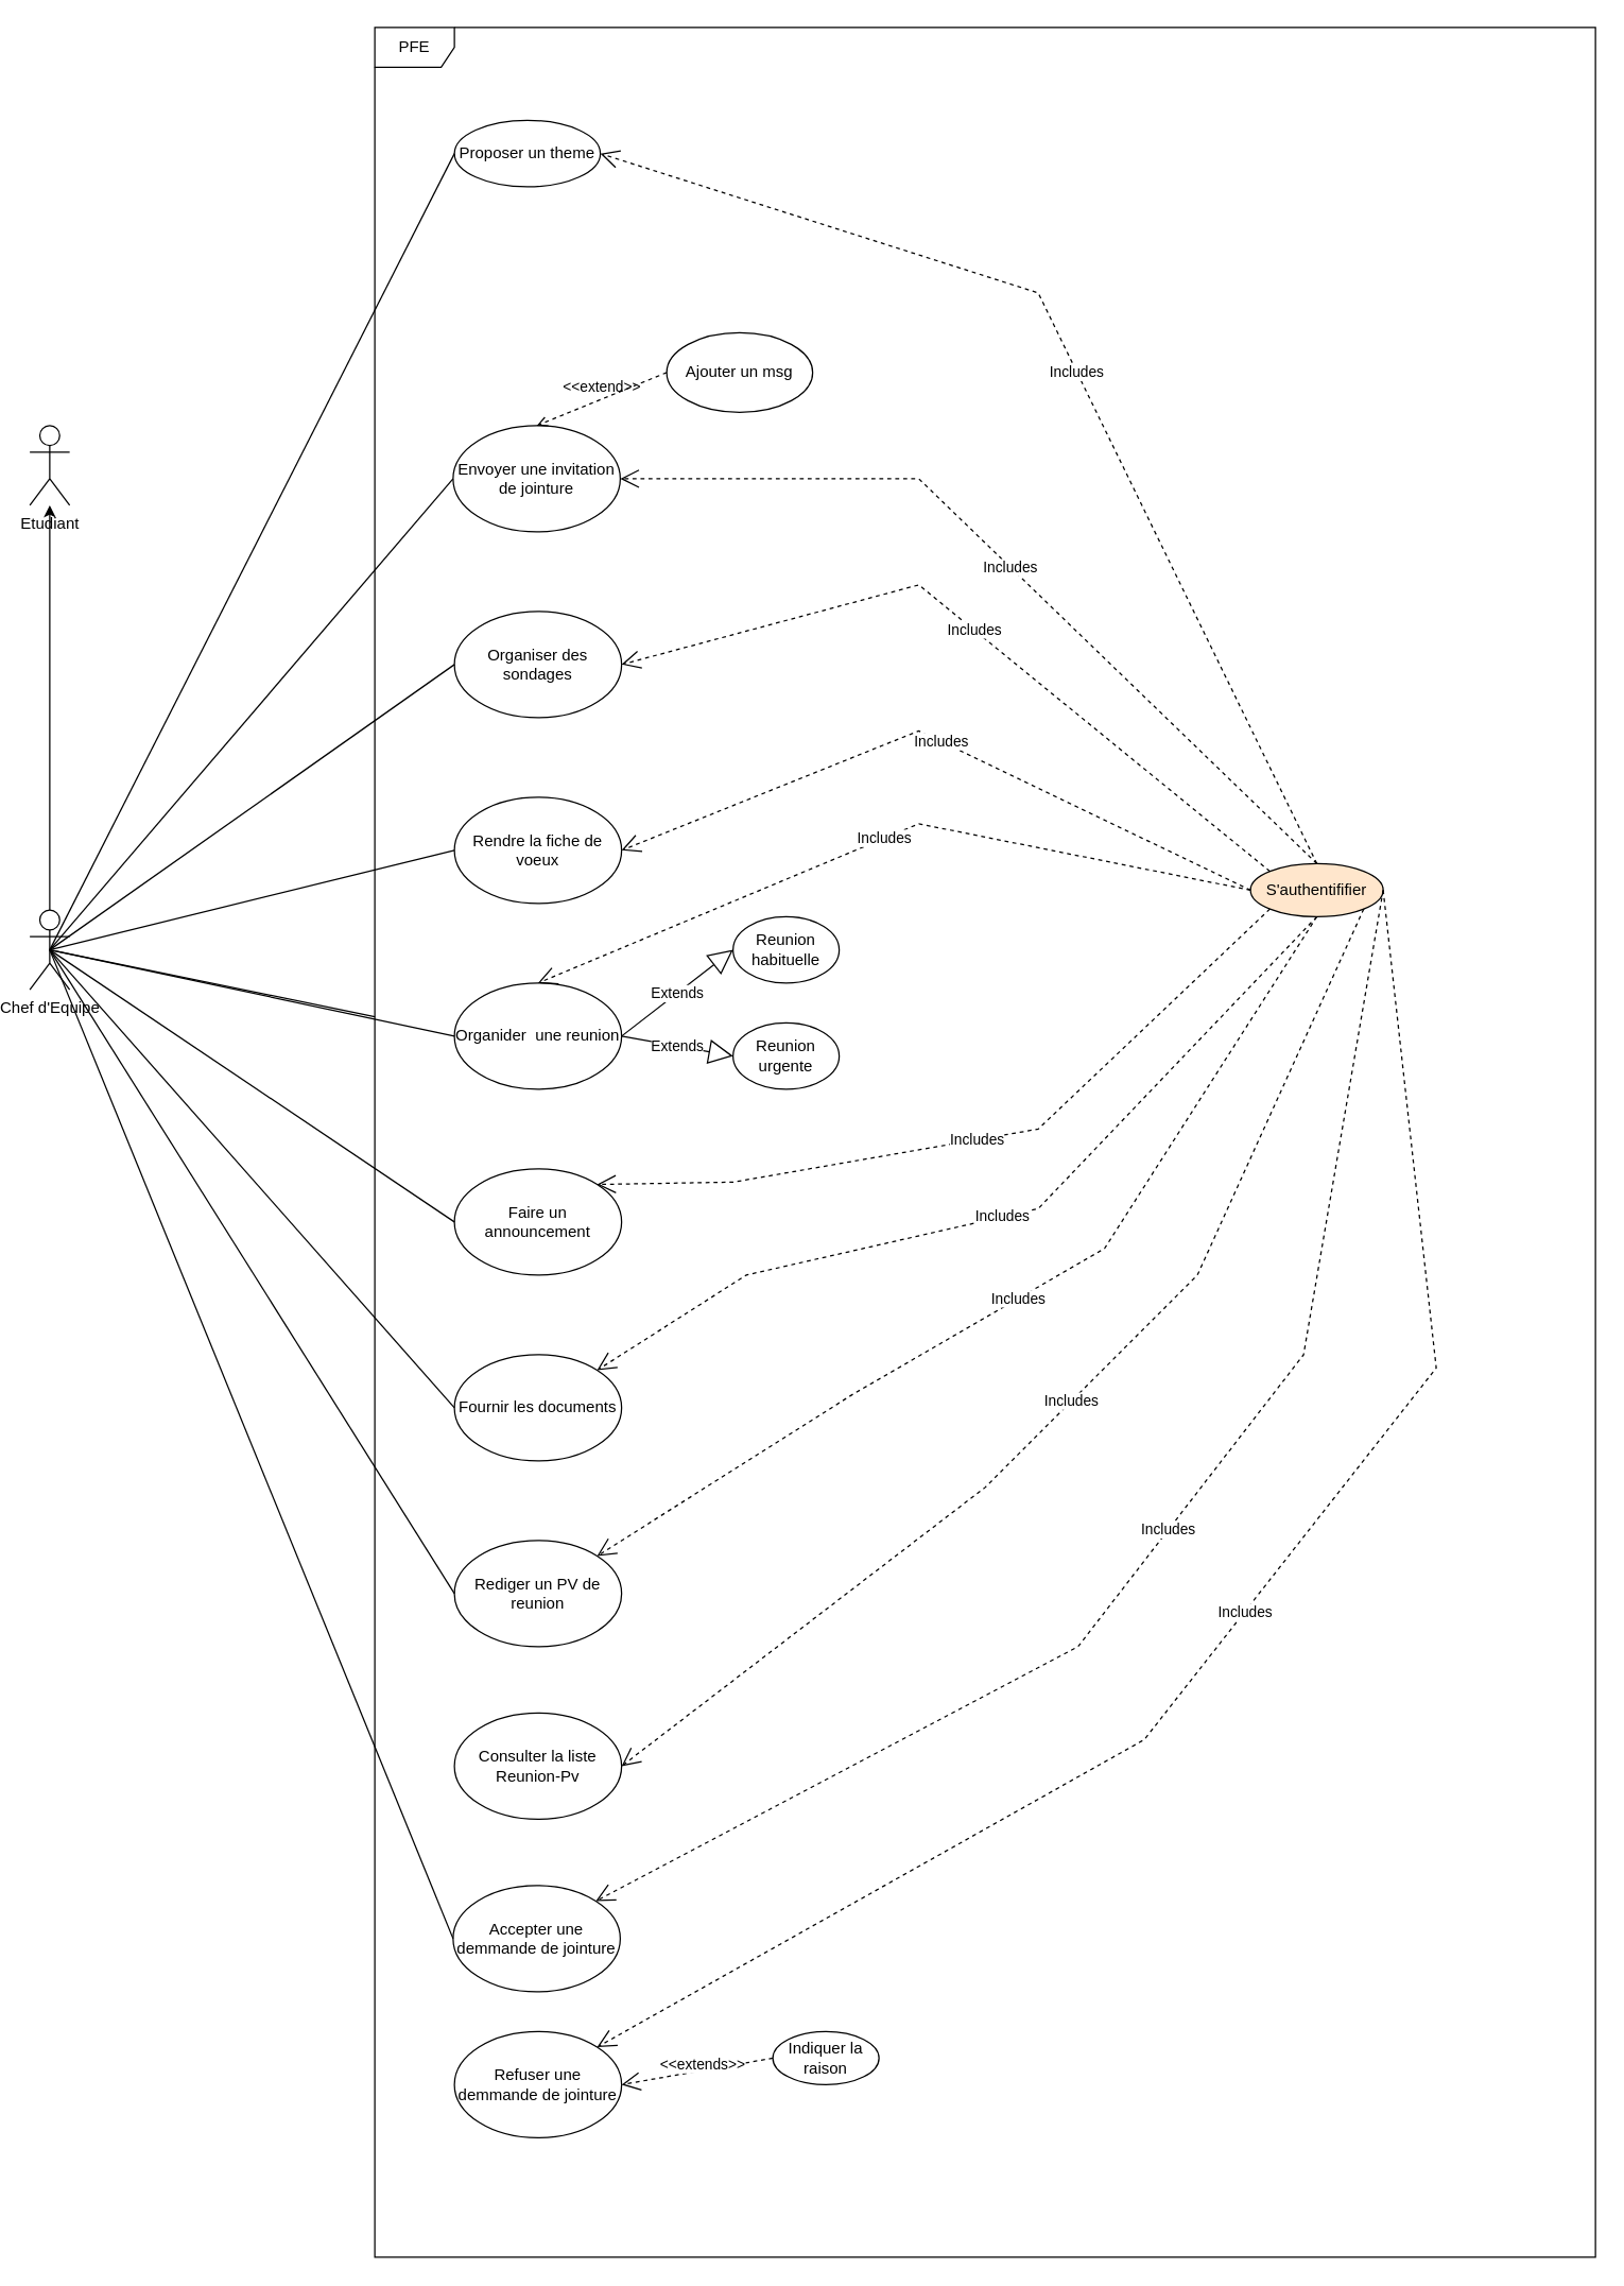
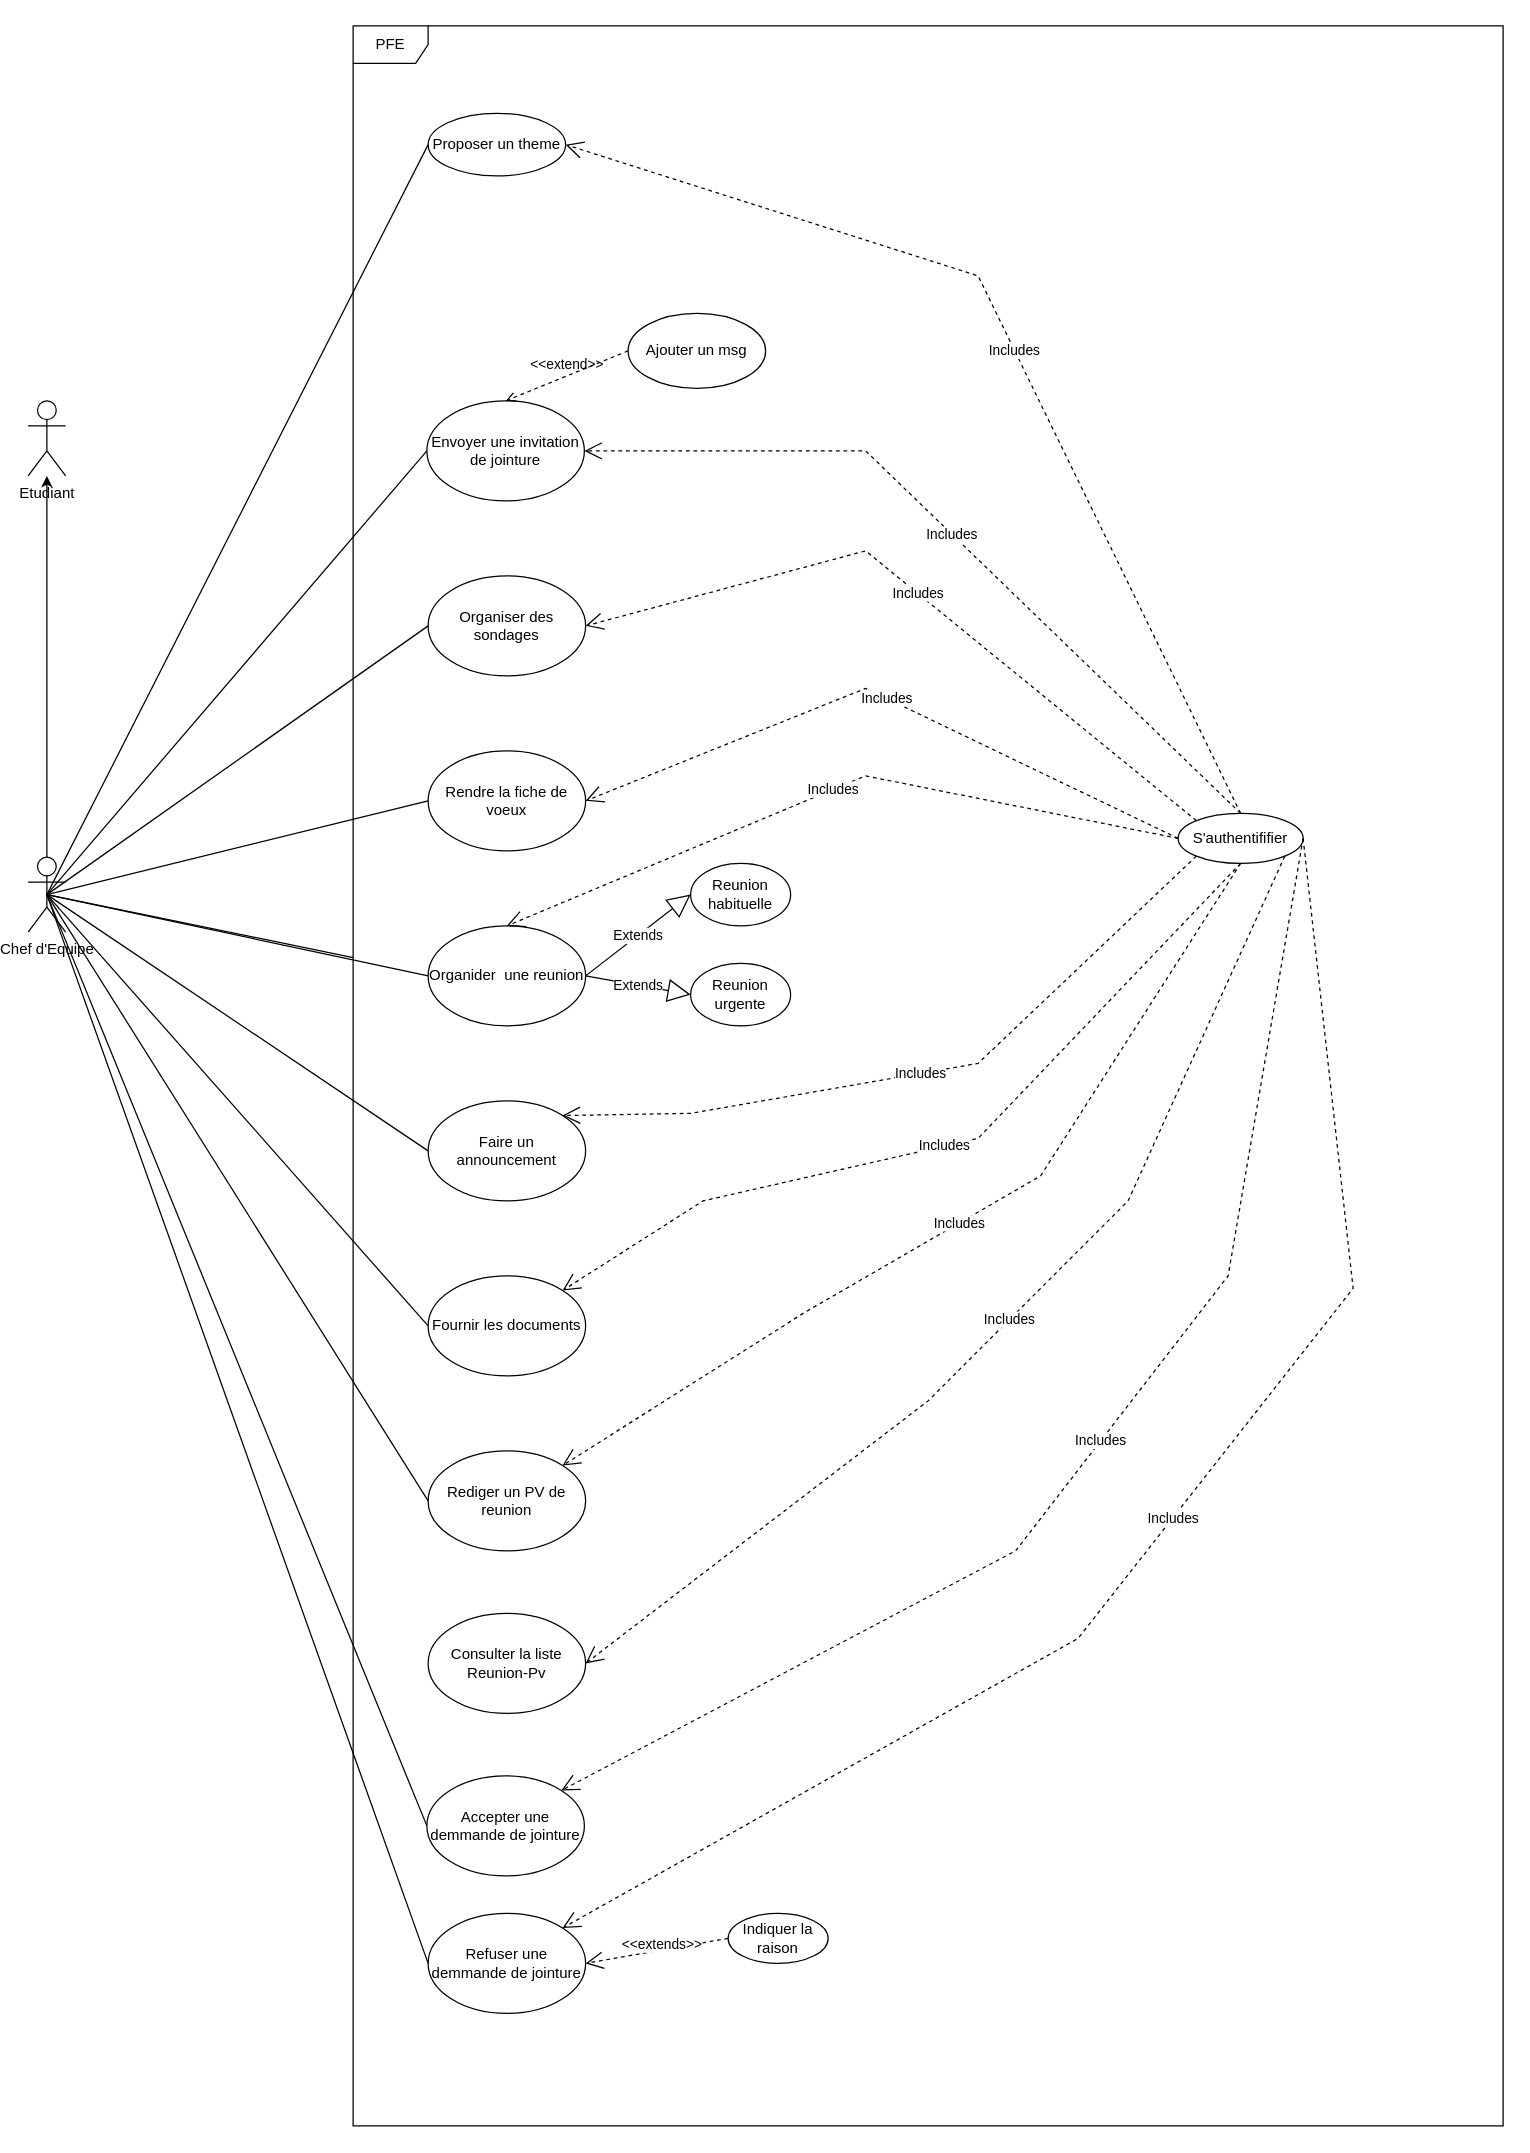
- <mxCell id="28" value="S'authentififier" style="ellipse;whiteSpace=wrap;html=1;fillColor=#ffe6cc;" parent="1" vertex="1"><mxGeometry x="940" y="650" width="100" height="40" as="geometry" /></mxCell>
+ <mxCell id="28" value="S'authentififier" style="ellipse;whiteSpace=wrap;html=1;" parent="1" vertex="1"><mxGeometry x="940" y="650" width="100" height="40" as="geometry" /></mxCell>
+ <mxCell id="44" value="" style="endArrow=none;html=1;rounded=0;entryX=0.5;entryY=0.5;entryDx=0;entryDy=0;entryPerimeter=0;exitX=0;exitY=0.5;exitDx=0;exitDy=0;" parent="1" source="43" target="3" edge="1"><mxGeometry width="50" height="50" relative="1" as="geometry"><mxPoint x="10" y="800" as="sourcePoint" /><mxPoint x="60" y="750" as="targetPoint" /></mxGeometry></mxCell>
